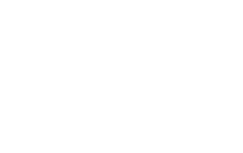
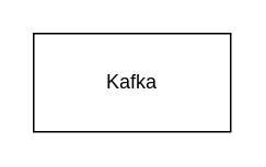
+ <mxCell id="2" value="Kafka" style="rounded=0;whiteSpace=wrap;html=1;" vertex="1" parent="1"><mxGeometry x="20" y="20" width="120" height="60" as="geometry" /></mxCell>
